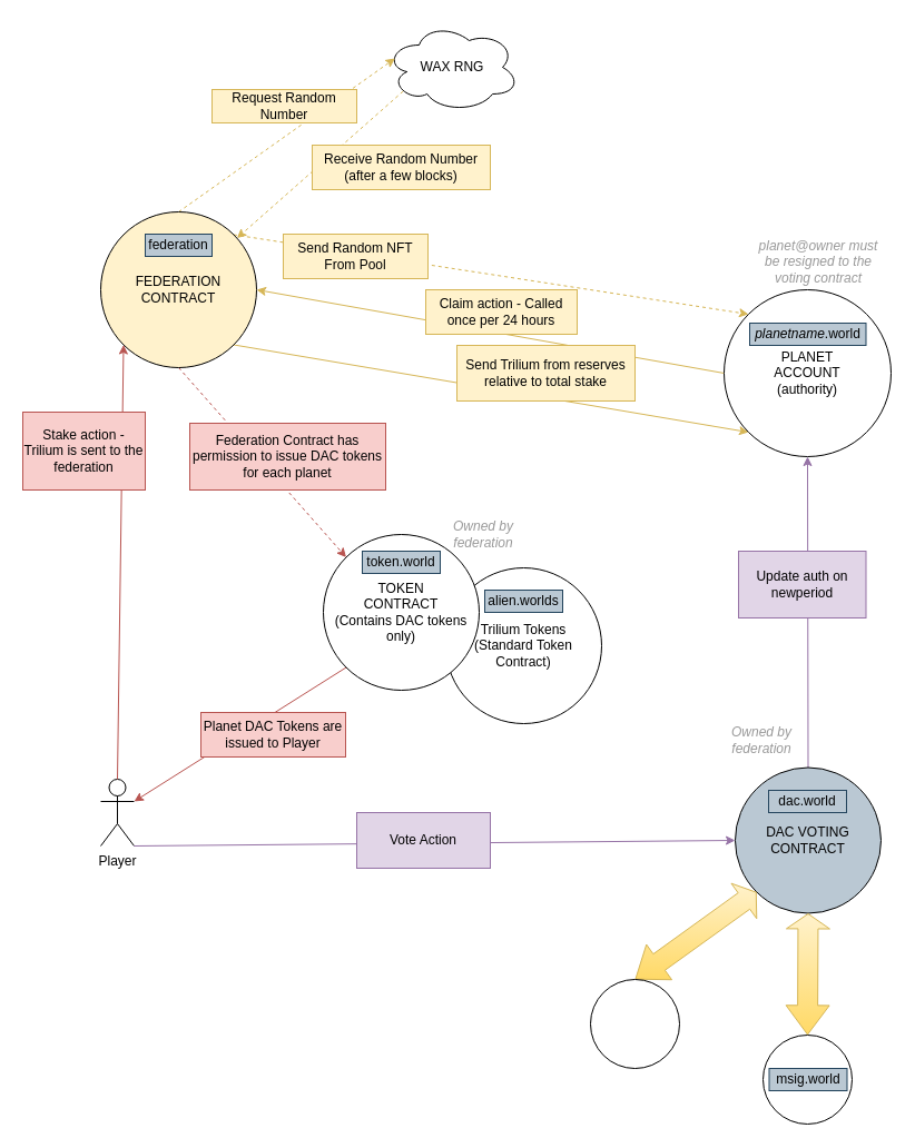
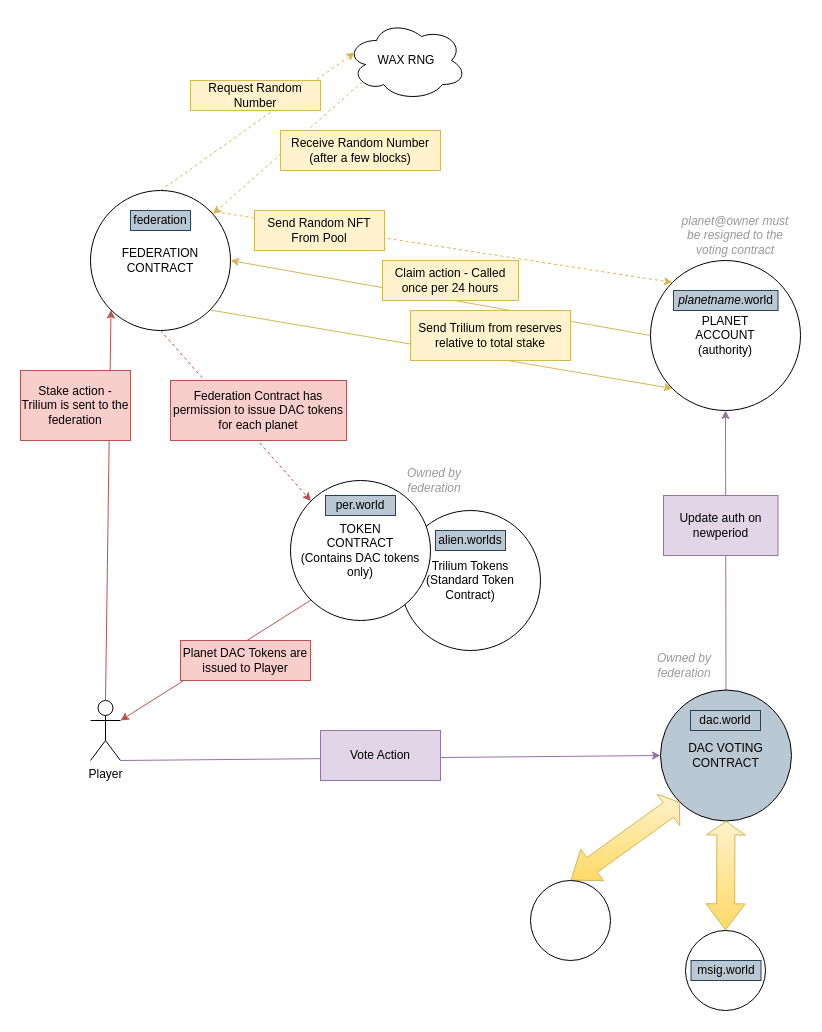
- <mxCell id="35" value="FEDERATION&lt;br&gt;CONTRACT" style="ellipse;whiteSpace=wrap;html=1;aspect=fixed;fillColor=#fff2cc;" parent="34" vertex="1"><mxGeometry width="140" height="140" as="geometry" /></mxCell>
+ <mxCell id="35" value="FEDERATION&lt;br&gt;CONTRACT" style="ellipse;whiteSpace=wrap;html=1;aspect=fixed;" parent="34" vertex="1"><mxGeometry width="140" height="140" as="geometry" /></mxCell>
- <mxCell id="33" value="token.world" style="text;html=1;strokeColor=#23445d;fillColor=#bac8d3;align=center;verticalAlign=middle;whiteSpace=wrap;rounded=0;" vertex="1" parent="31"><mxGeometry x="35" y="15" width="70" height="20" as="geometry" /></mxCell>
+ <mxCell id="33" value="per.world" style="text;html=1;strokeColor=#23445d;fillColor=#bac8d3;align=center;verticalAlign=middle;whiteSpace=wrap;rounded=0;" vertex="1" parent="31"><mxGeometry x="35" y="15" width="70" height="20" as="geometry" /></mxCell>
